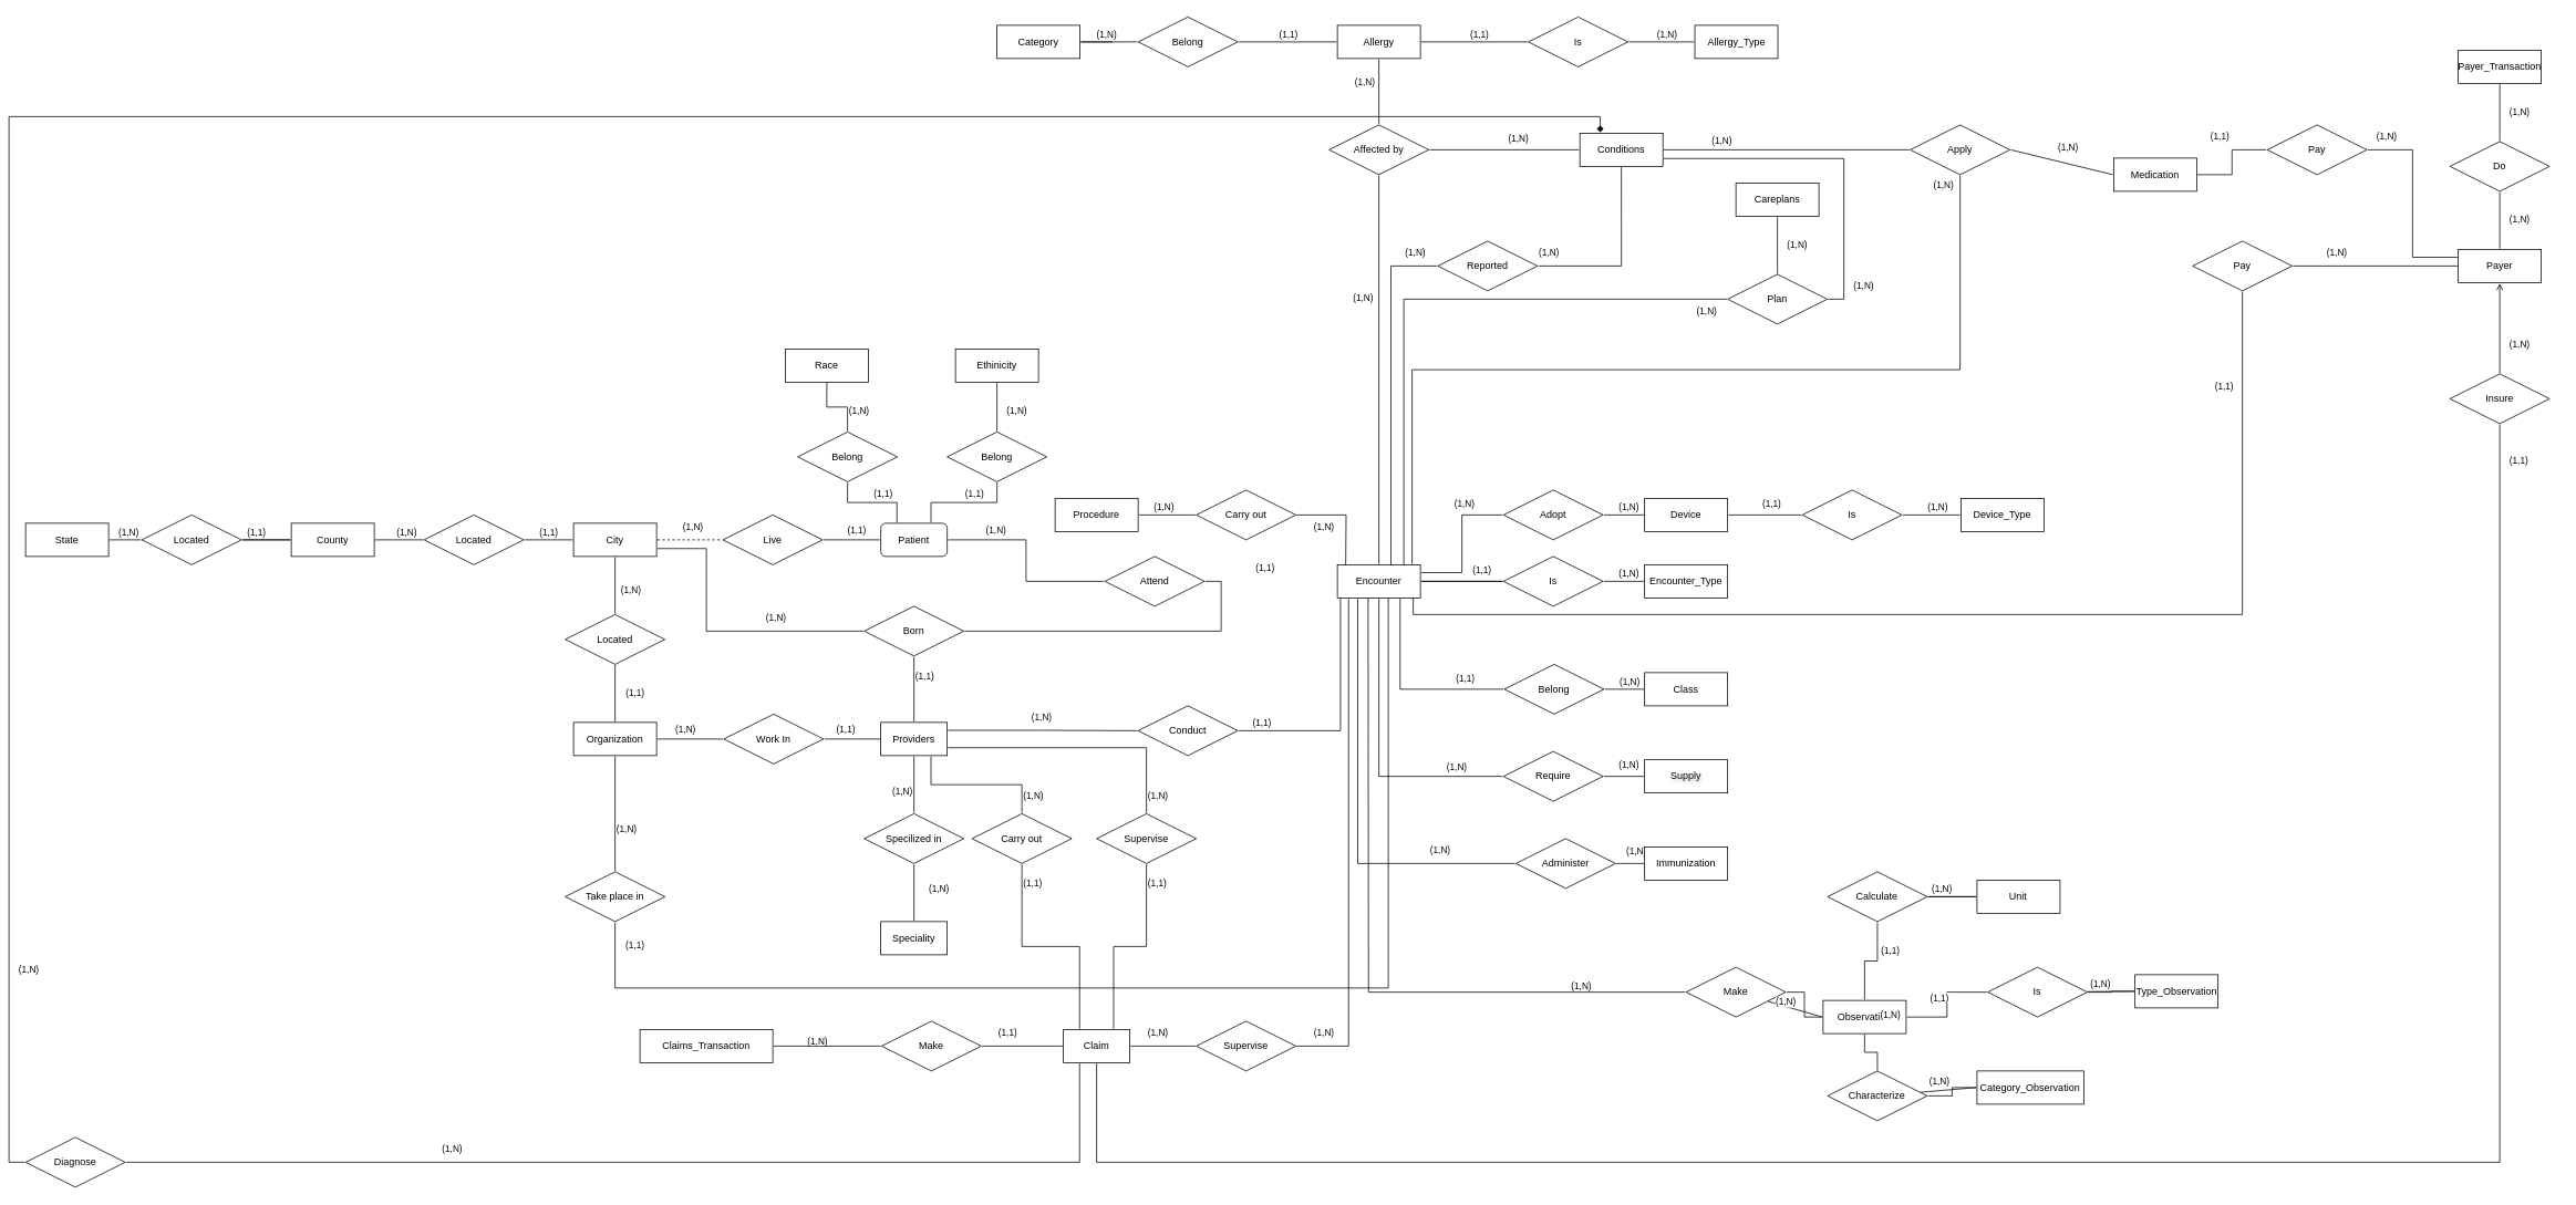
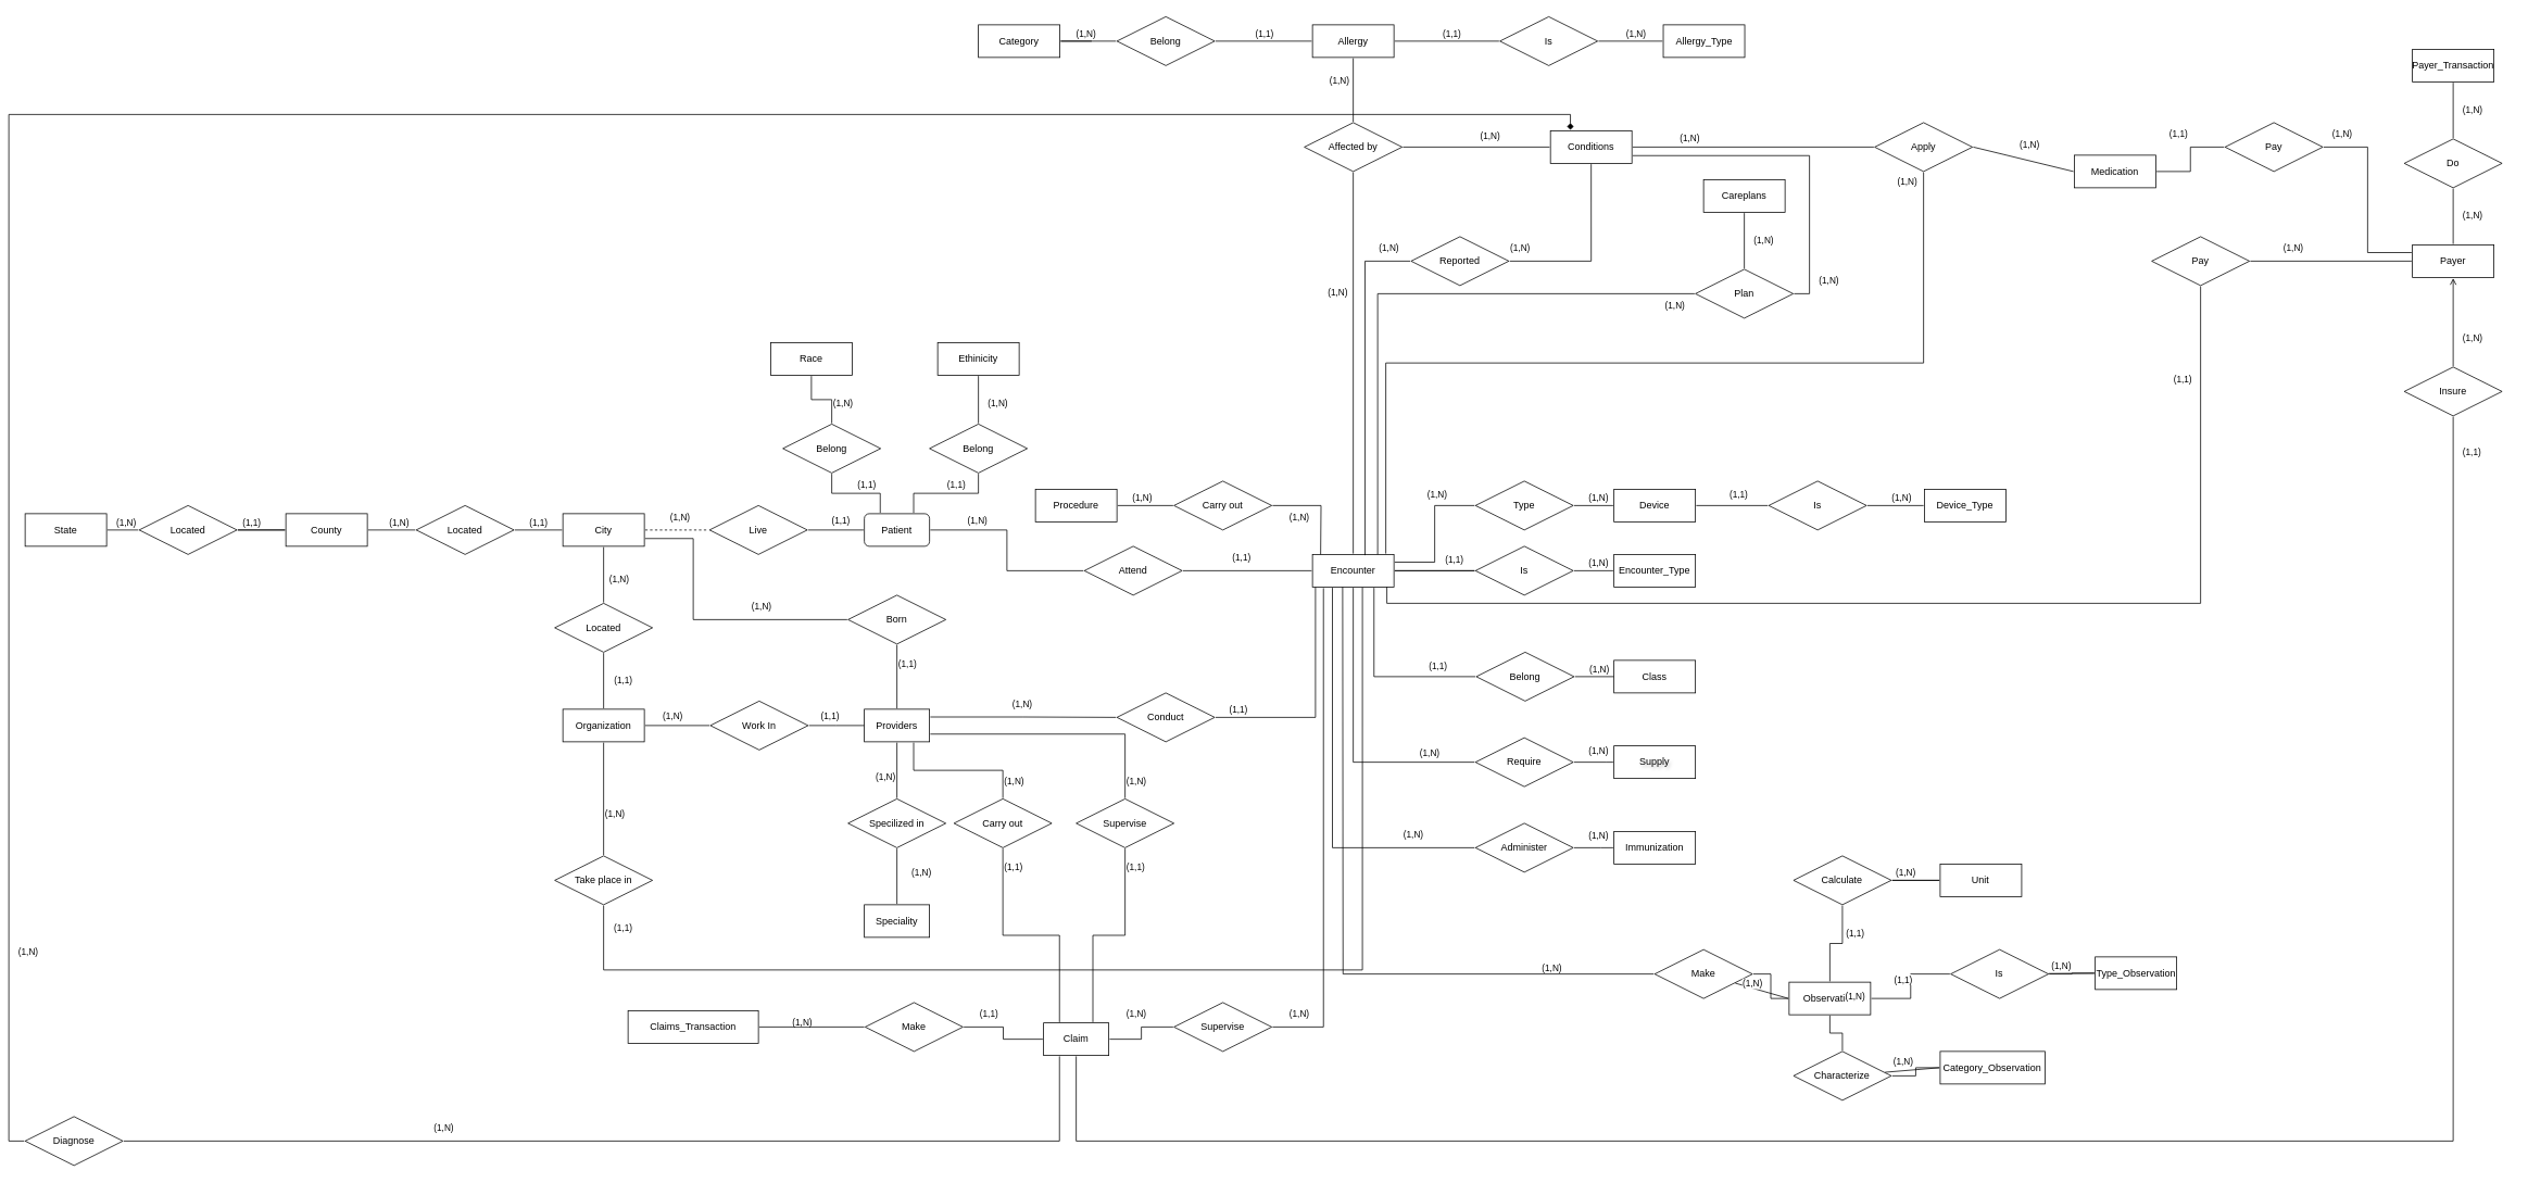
- <mxCell id="149" value="Adopt" style="shape=rhombus;perimeter=rhombusPerimeter;whiteSpace=wrap;html=1;align=center;fillColor=light-dark(#FFFFFF,#FFFFFF);strokeColor=light-dark(#000000,#000000);fillStyle=solid;fontColor=light-dark(#000000,#000000);perimeterSpacing=1;gradientColor=none;" vertex="1" parent="1"><mxGeometry x="1810.03" y="590" width="120" height="60" as="geometry" /></mxCell>
+ <mxCell id="149" value="Type" style="shape=rhombus;perimeter=rhombusPerimeter;whiteSpace=wrap;html=1;align=center;fillColor=light-dark(#FFFFFF,#FFFFFF);strokeColor=light-dark(#000000,#000000);fillStyle=solid;fontColor=light-dark(#000000,#000000);perimeterSpacing=1;gradientColor=none;" vertex="1" parent="1"><mxGeometry x="1810.03" y="590" width="120" height="60" as="geometry" /></mxCell>
- <mxCell id="74" style="edgeStyle=orthogonalEdgeStyle;rounded=0;orthogonalLoop=1;jettySize=auto;html=1;exitX=1;exitY=0.5;exitDx=0;exitDy=0;endArrow=none;startFill=0;" edge="1" parent="1" source="75" target="246"><mxGeometry relative="1" as="geometry" /></mxCell>
+ <mxCell id="74" style="edgeStyle=orthogonalEdgeStyle;rounded=0;orthogonalLoop=1;jettySize=auto;html=1;exitX=1;exitY=0.5;exitDx=0;exitDy=0;entryX=0;entryY=0.5;entryDx=0;entryDy=0;endArrow=none;startFill=0;" edge="1" parent="1" source="75" target="56"><mxGeometry relative="1" as="geometry" /></mxCell>
- <mxCell id="112" value="Administer" style="shape=rhombus;perimeter=rhombusPerimeter;whiteSpace=wrap;html=1;align=center;fillColor=light-dark(#FFFFFF,#FFFFFF);strokeColor=light-dark(#000000,#000000);fillStyle=solid;fontColor=light-dark(#000000,#000000);perimeterSpacing=1;gradientColor=none;" vertex="1" parent="1"><mxGeometry x="1825.03" y="1010" width="120" height="60" as="geometry" /></mxCell>
+ <mxCell id="112" value="Administer" style="shape=rhombus;perimeter=rhombusPerimeter;whiteSpace=wrap;html=1;align=center;fillColor=light-dark(#FFFFFF,#FFFFFF);strokeColor=light-dark(#000000,#000000);fillStyle=solid;fontColor=light-dark(#000000,#000000);perimeterSpacing=1;gradientColor=none;" vertex="1" parent="1"><mxGeometry x="1810.03" y="1010" width="120" height="60" as="geometry" /></mxCell>
- <mxCell id="167" value="&lt;span style=&quot;text-wrap-mode: nowrap;&quot;&gt;Claim&lt;/span&gt;" style="whiteSpace=wrap;html=1;align=center;perimeterSpacing=1;rounded=0;strokeWidth=1;strokeColor=light-dark(#000000,#000000);fillStyle=solid;gradientColor=none;fillColor=light-dark(#FFFFFF,#FFFFFF);perimeter=rectanglePerimeter;fixDash=0;" vertex="1" parent="1"><mxGeometry x="1280" y="1240" width="80" height="40" as="geometry" /></mxCell>
+ <mxCell id="167" value="&lt;span style=&quot;text-wrap-mode: nowrap;&quot;&gt;Claim&lt;/span&gt;" style="whiteSpace=wrap;html=1;align=center;perimeterSpacing=1;rounded=0;strokeWidth=1;strokeColor=light-dark(#000000,#000000);fillStyle=solid;gradientColor=none;fillColor=light-dark(#FFFFFF,#FFFFFF);perimeter=rectanglePerimeter;fixDash=0;" vertex="1" parent="1"><mxGeometry x="1280" y="1255" width="80" height="40" as="geometry" /></mxCell>
